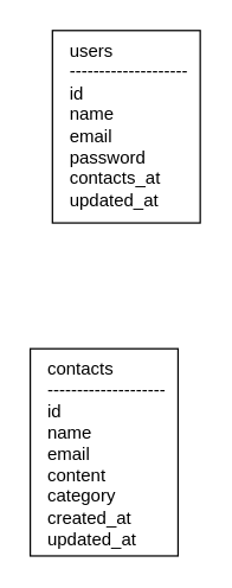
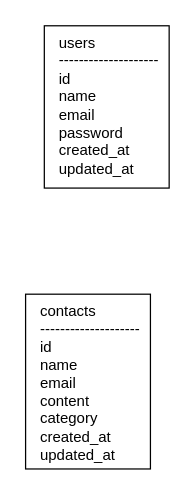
- <mxCell id="2" value="&lt;div&gt;&lt;font color=&quot;#000000&quot;&gt;users&lt;/font&gt;&lt;/div&gt;&lt;div&gt;&lt;font color=&quot;#000000&quot;&gt;--------------------&lt;/font&gt;&lt;/div&gt;&lt;div&gt;&lt;font color=&quot;#000000&quot;&gt;id&lt;/font&gt;&lt;/div&gt;&lt;div&gt;&lt;font color=&quot;#000000&quot;&gt;name&lt;/font&gt;&lt;/div&gt;&lt;div&gt;&lt;font color=&quot;#000000&quot;&gt;email&lt;/font&gt;&lt;/div&gt;&lt;div&gt;&lt;font color=&quot;#000000&quot;&gt;password&lt;/font&gt;&lt;/div&gt;&lt;div&gt;&lt;font color=&quot;#000000&quot;&gt;contacts_at&lt;/font&gt;&lt;/div&gt;&lt;div&gt;&lt;font color=&quot;#000000&quot;&gt;updated_at&lt;/font&gt;&lt;/div&gt;&lt;div&gt;&lt;br&gt;&lt;/div&gt;" style="rounded=0;whiteSpace=wrap;html=1;align=left;verticalAlign=top;spacingLeft=10;" vertex="1" parent="1"><mxGeometry x="35" y="20" width="100" height="130" as="geometry" /></mxCell>
+ <mxCell id="2" value="&lt;div&gt;&lt;font color=&quot;#000000&quot;&gt;users&lt;/font&gt;&lt;/div&gt;&lt;div&gt;&lt;font color=&quot;#000000&quot;&gt;--------------------&lt;/font&gt;&lt;/div&gt;&lt;div&gt;&lt;font color=&quot;#000000&quot;&gt;id&lt;/font&gt;&lt;/div&gt;&lt;div&gt;&lt;font color=&quot;#000000&quot;&gt;name&lt;/font&gt;&lt;/div&gt;&lt;div&gt;&lt;font color=&quot;#000000&quot;&gt;email&lt;/font&gt;&lt;/div&gt;&lt;div&gt;&lt;font color=&quot;#000000&quot;&gt;password&lt;/font&gt;&lt;/div&gt;&lt;div&gt;&lt;font color=&quot;#000000&quot;&gt;created_at&lt;/font&gt;&lt;/div&gt;&lt;div&gt;&lt;font color=&quot;#000000&quot;&gt;updated_at&lt;/font&gt;&lt;/div&gt;&lt;div&gt;&lt;br&gt;&lt;/div&gt;" style="rounded=0;whiteSpace=wrap;html=1;align=left;verticalAlign=top;spacingLeft=10;" vertex="1" parent="1"><mxGeometry x="35" y="20" width="100" height="130" as="geometry" /></mxCell>
